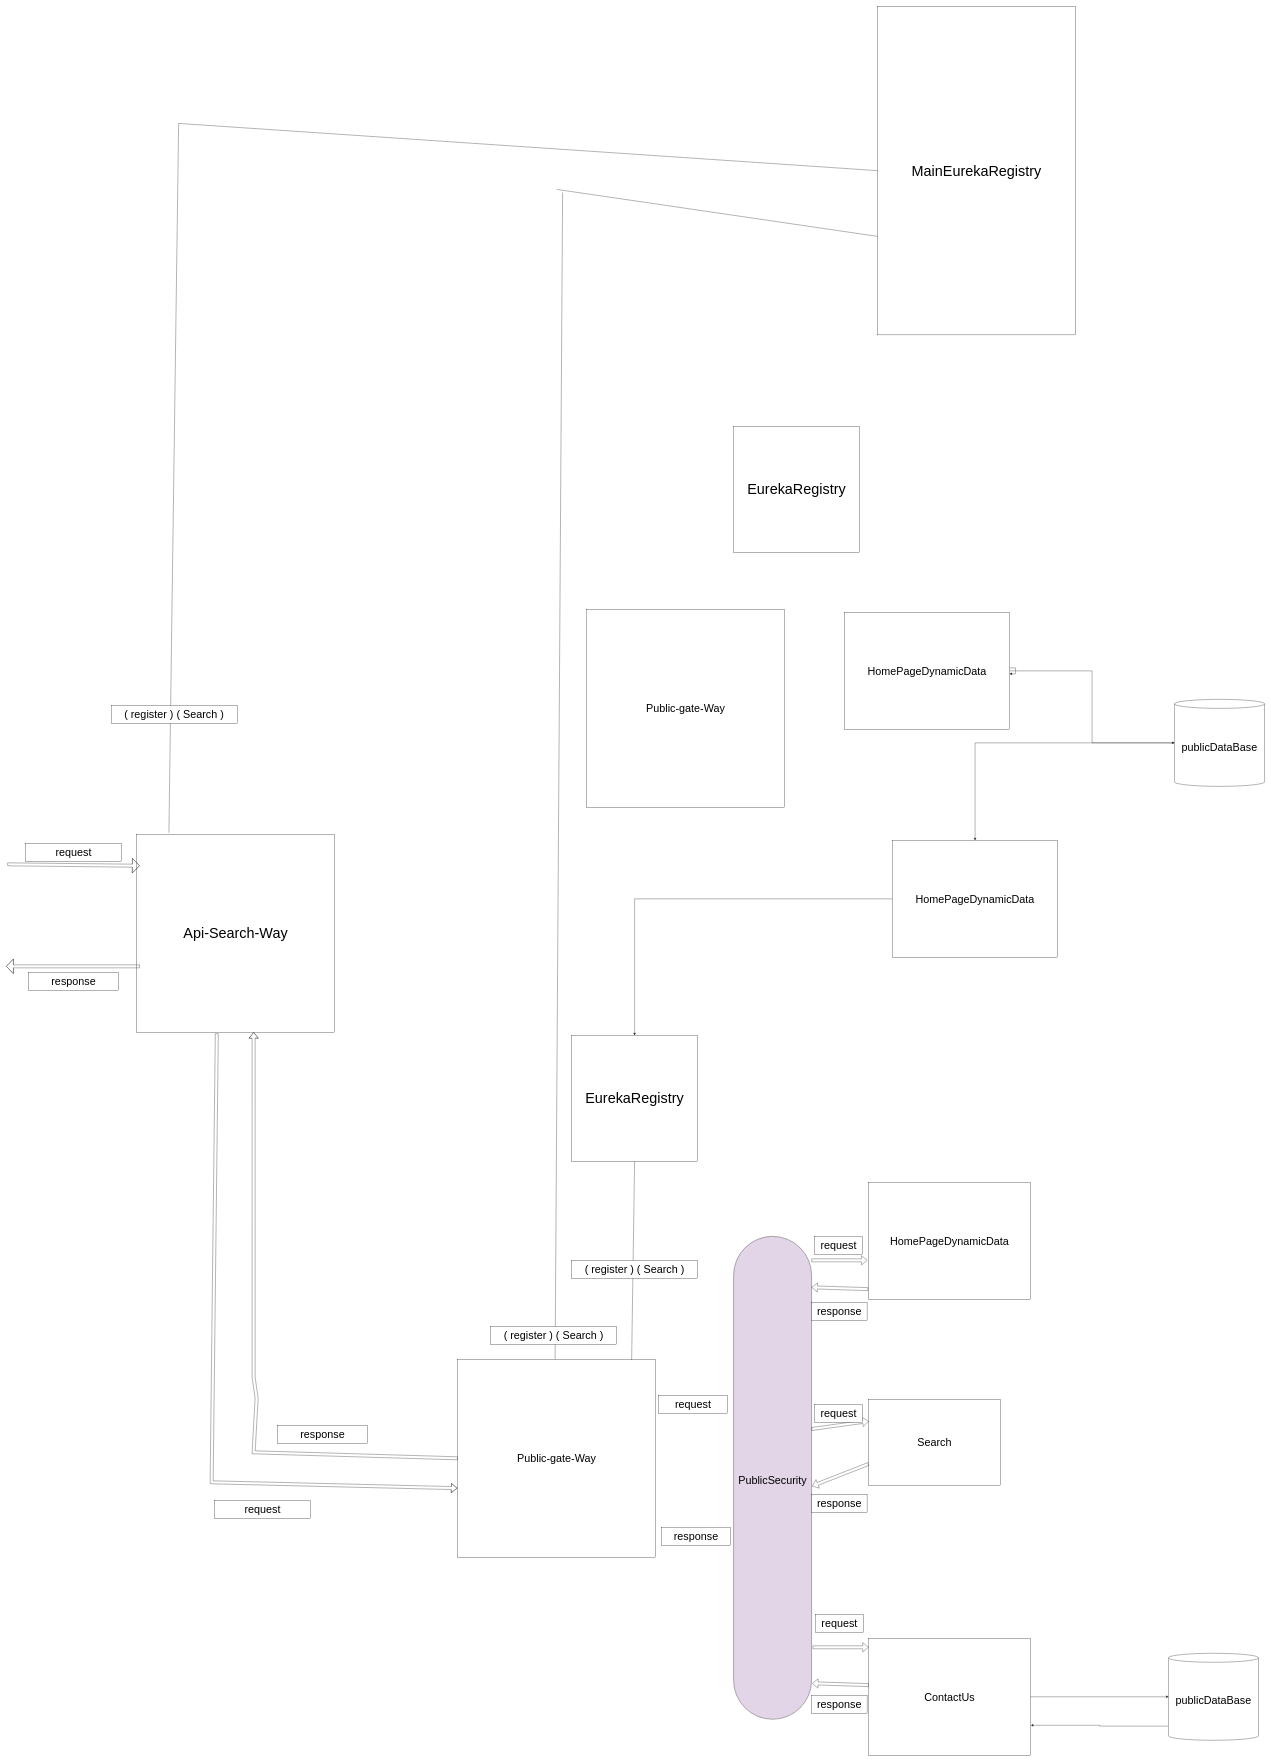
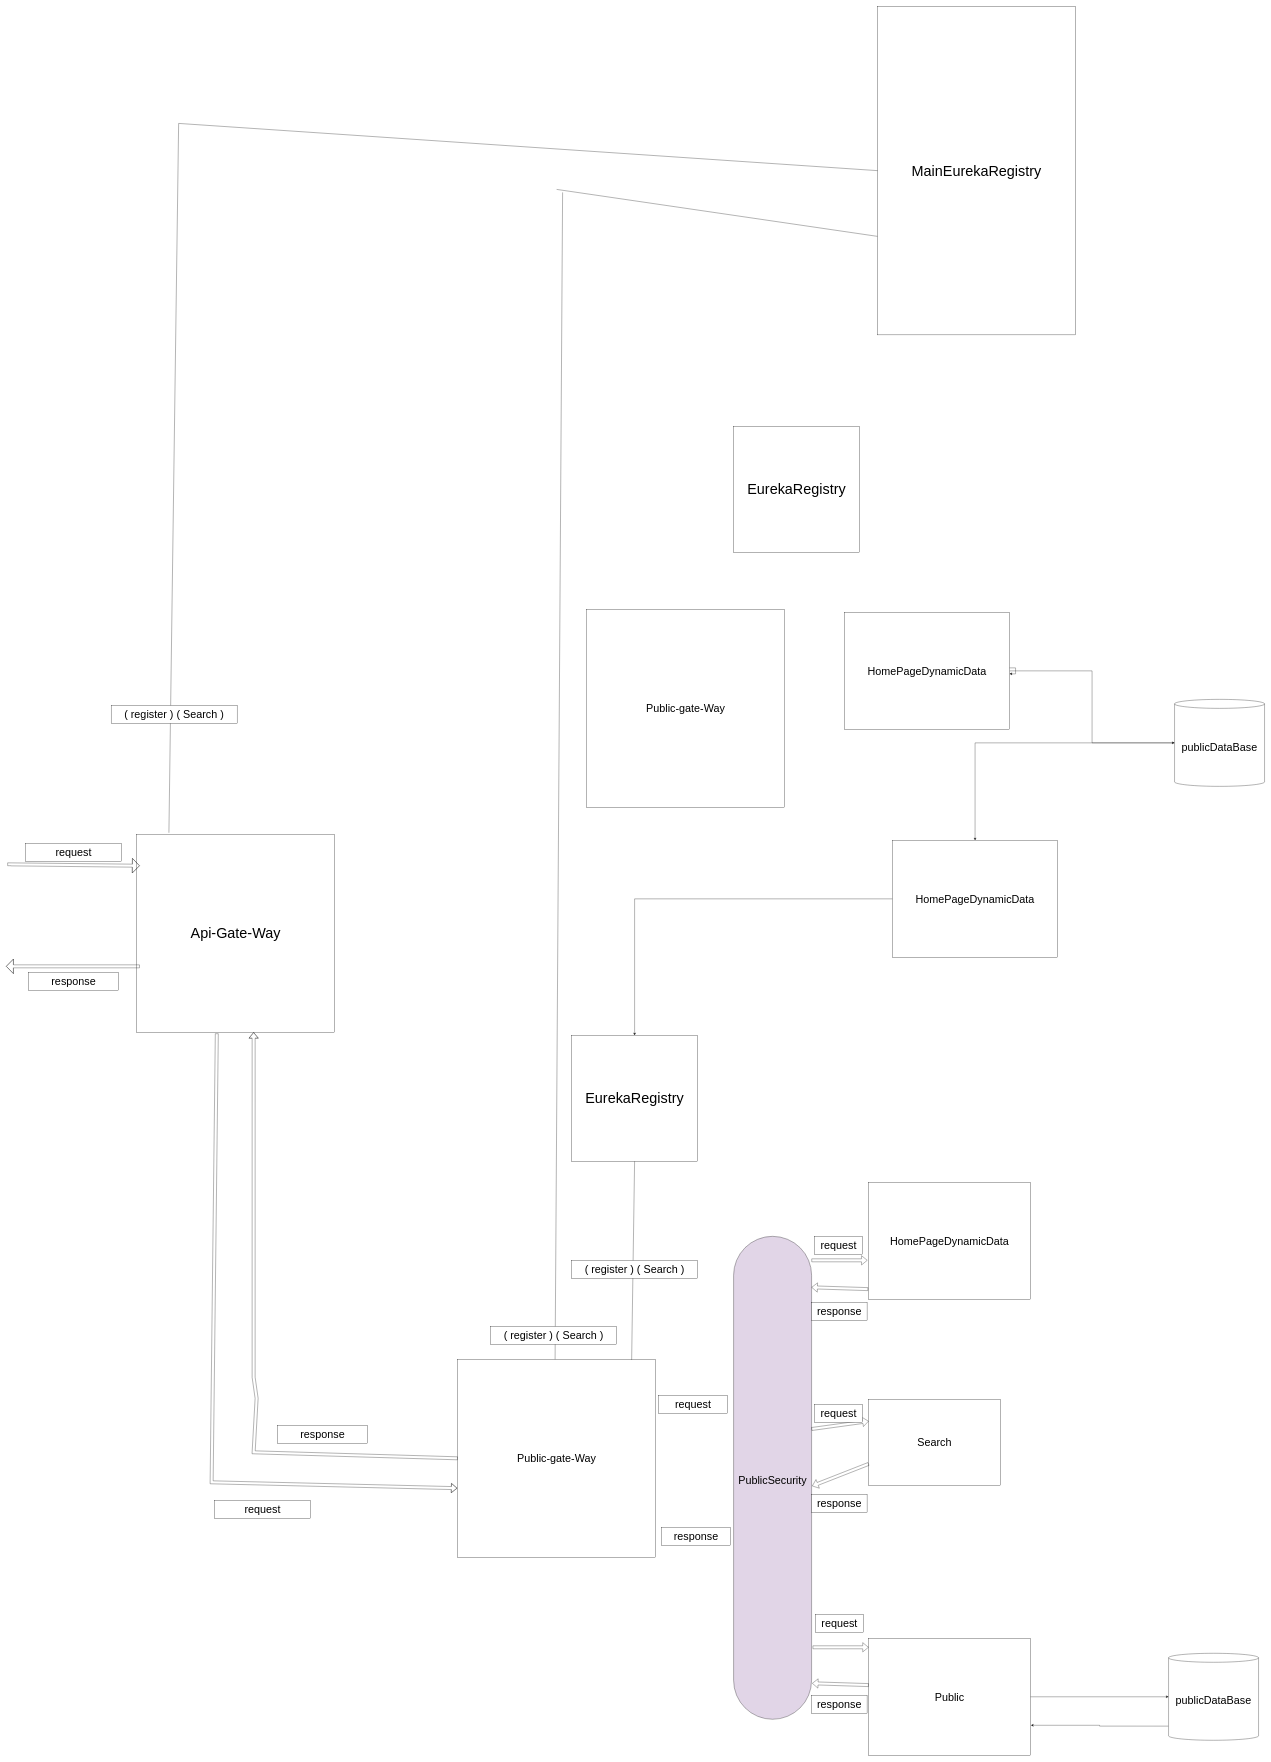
- <mxCell id="2" value="&lt;font style=&quot;font-size: 48px;&quot;&gt;Api-Search-Way&lt;/font&gt;" style="whiteSpace=wrap;html=1;aspect=fixed;" vertex="1" parent="1"><mxGeometry x="455" y="2780" width="660" height="660" as="geometry" /></mxCell>
+ <mxCell id="2" value="&lt;font style=&quot;font-size: 48px;&quot;&gt;Api-Gate-Way&lt;/font&gt;" style="whiteSpace=wrap;html=1;aspect=fixed;" vertex="1" parent="1"><mxGeometry x="455" y="2780" width="660" height="660" as="geometry" /></mxCell>
- <mxCell id="20" value="&lt;font style=&quot;font-size: 36px;&quot;&gt;ContactUs&lt;/font&gt;" style="rounded=0;whiteSpace=wrap;html=1;" vertex="1" parent="1"><mxGeometry x="2895" y="5460" width="540" height="390" as="geometry" /></mxCell>
+ <mxCell id="20" value="&lt;font style=&quot;font-size: 36px;&quot;&gt;Public&lt;/font&gt;" style="rounded=0;whiteSpace=wrap;html=1;" vertex="1" parent="1"><mxGeometry x="2895" y="5460" width="540" height="390" as="geometry" /></mxCell>
